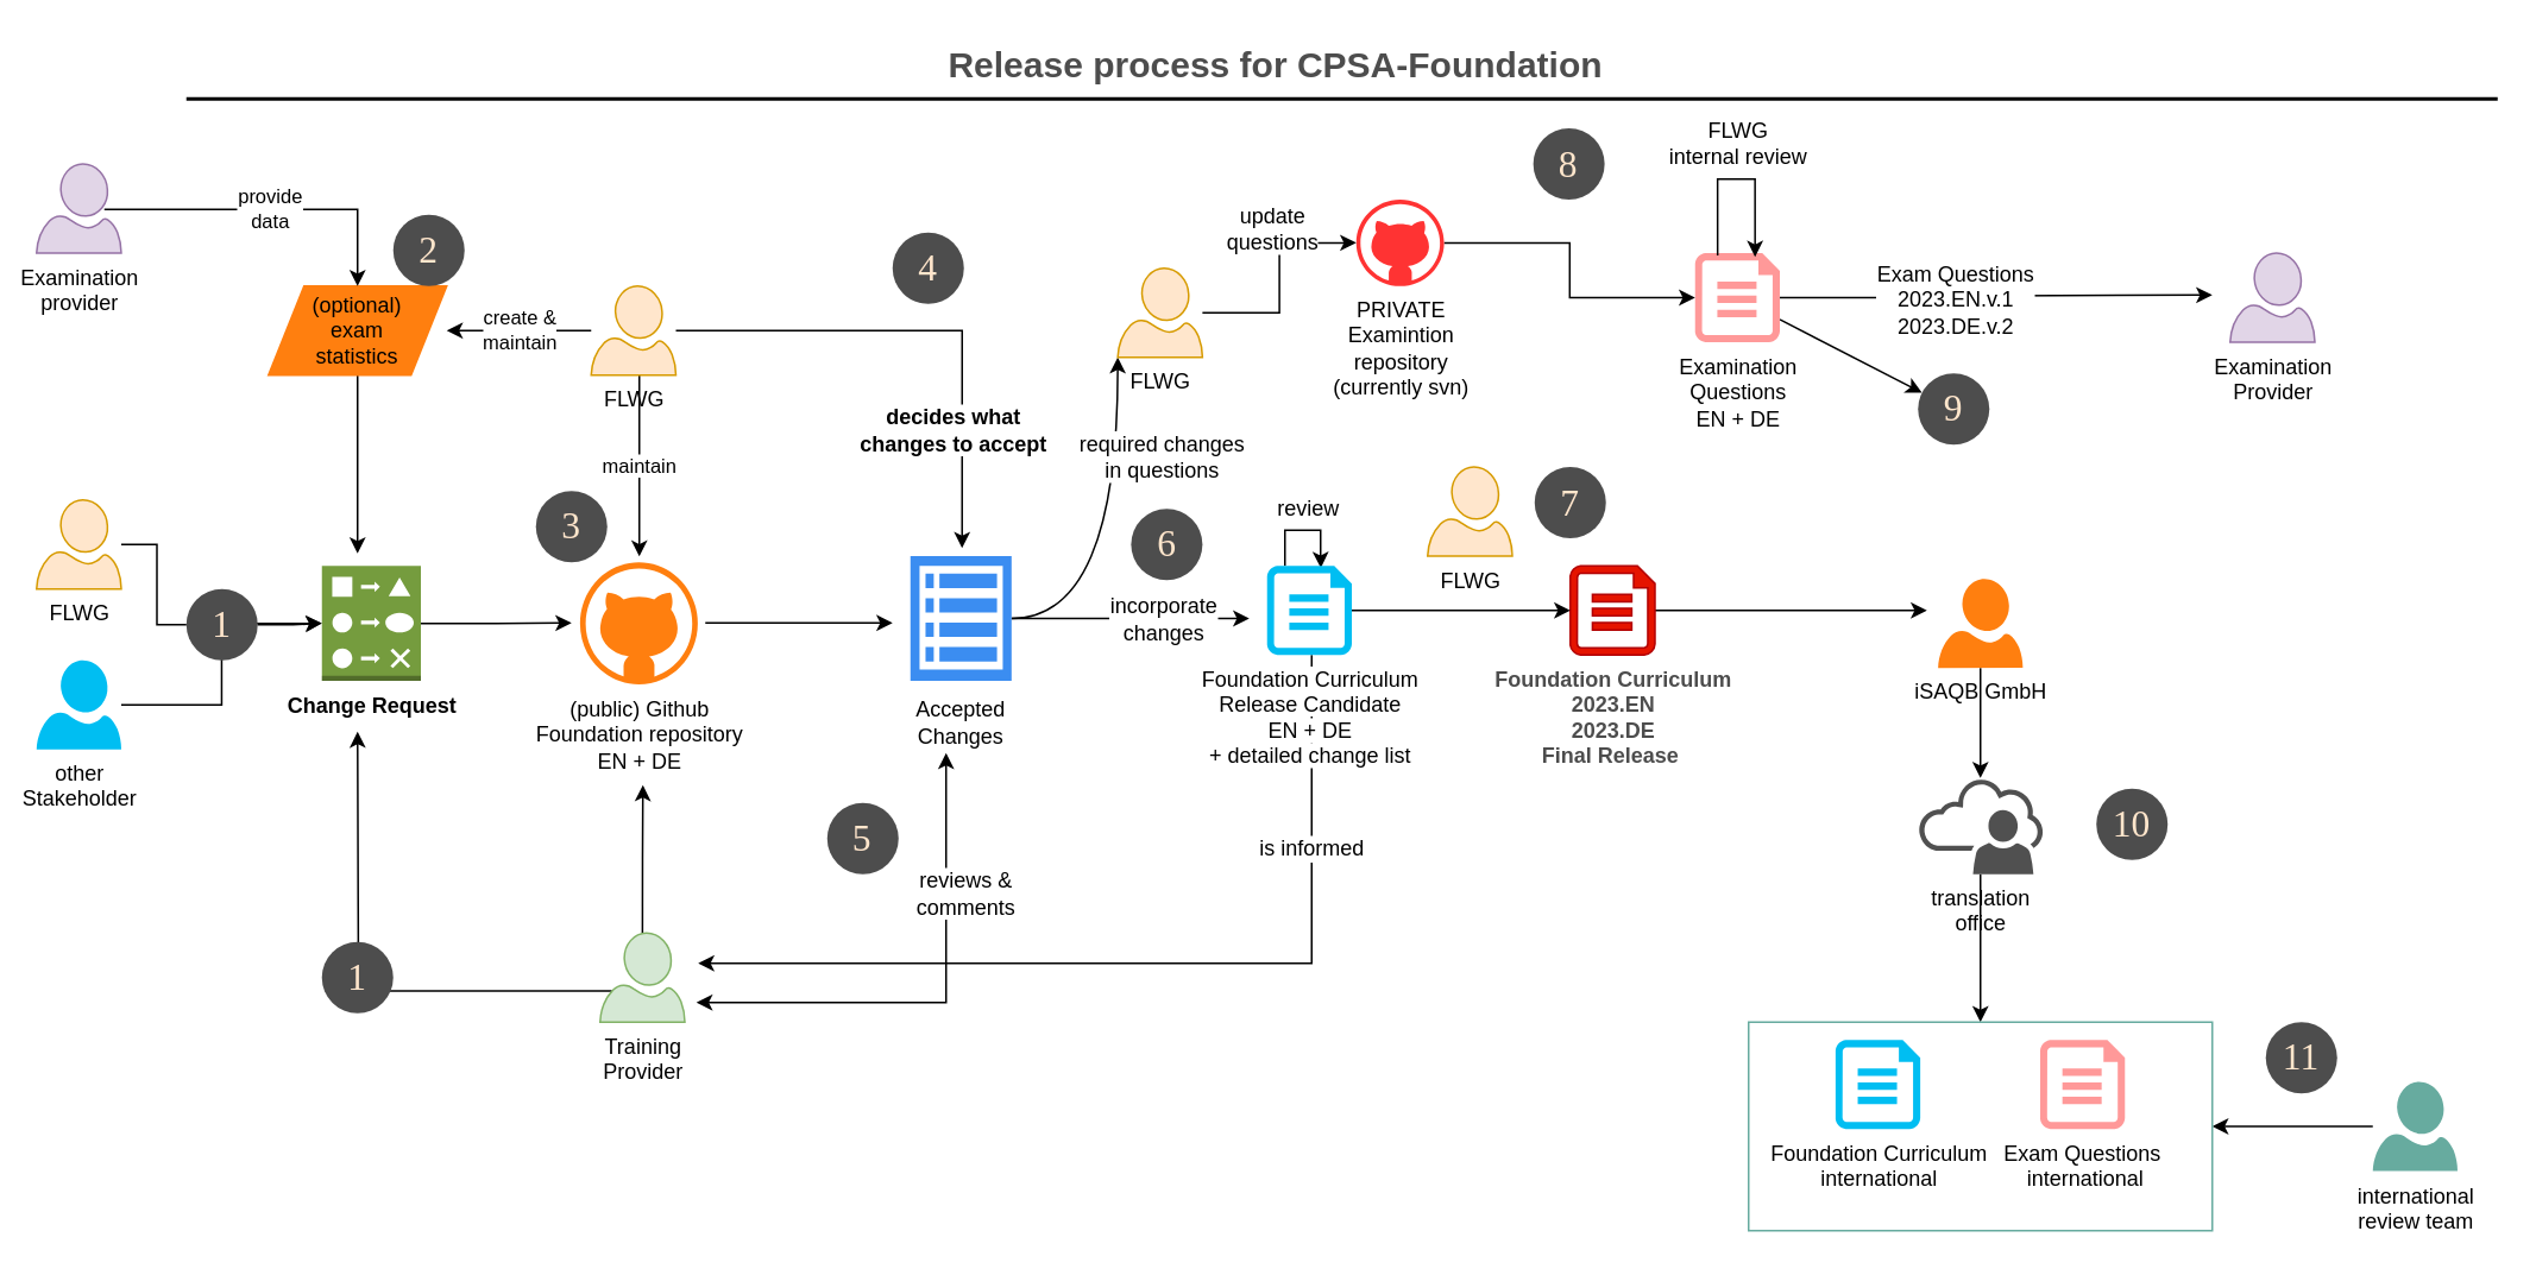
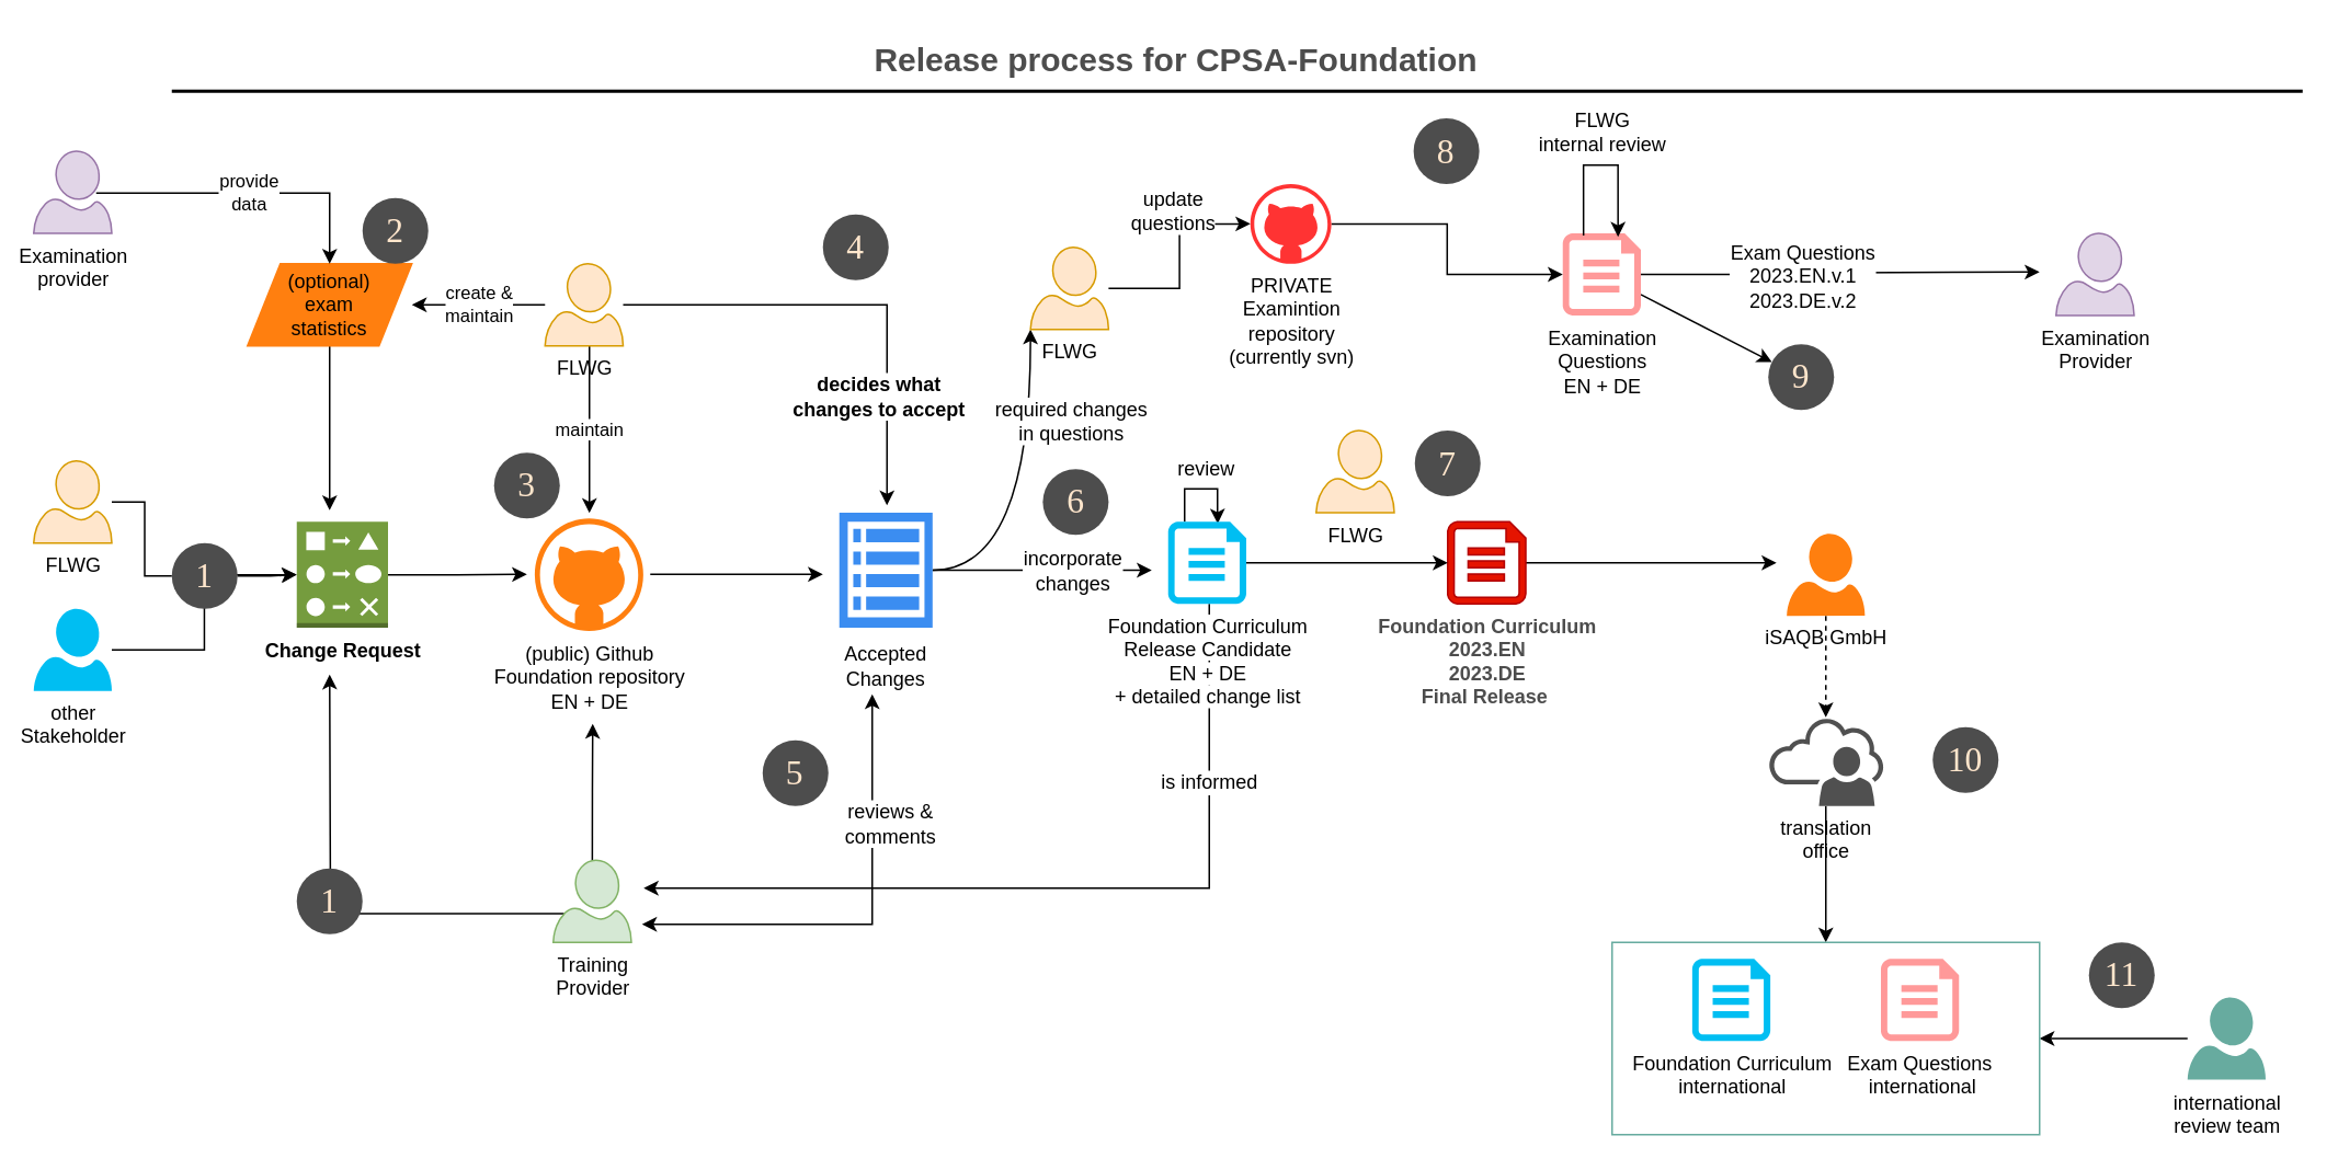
- <mxCell id="44" style="edgeStyle=none;rounded=0;jumpStyle=none;orthogonalLoop=1;jettySize=auto;html=1;endArrow=classic;endFill=1;strokeColor=#000000;" parent="1" source="45" target="51" edge="1"><mxGeometry relative="1" as="geometry" /></mxCell>
+ <mxCell id="44" style="edgeStyle=none;rounded=0;jumpStyle=none;orthogonalLoop=1;jettySize=auto;html=1;endArrow=classic;endFill=1;strokeColor=#000000;dashed=1;" parent="1" source="45" target="51" edge="1"><mxGeometry relative="1" as="geometry" /></mxCell>
